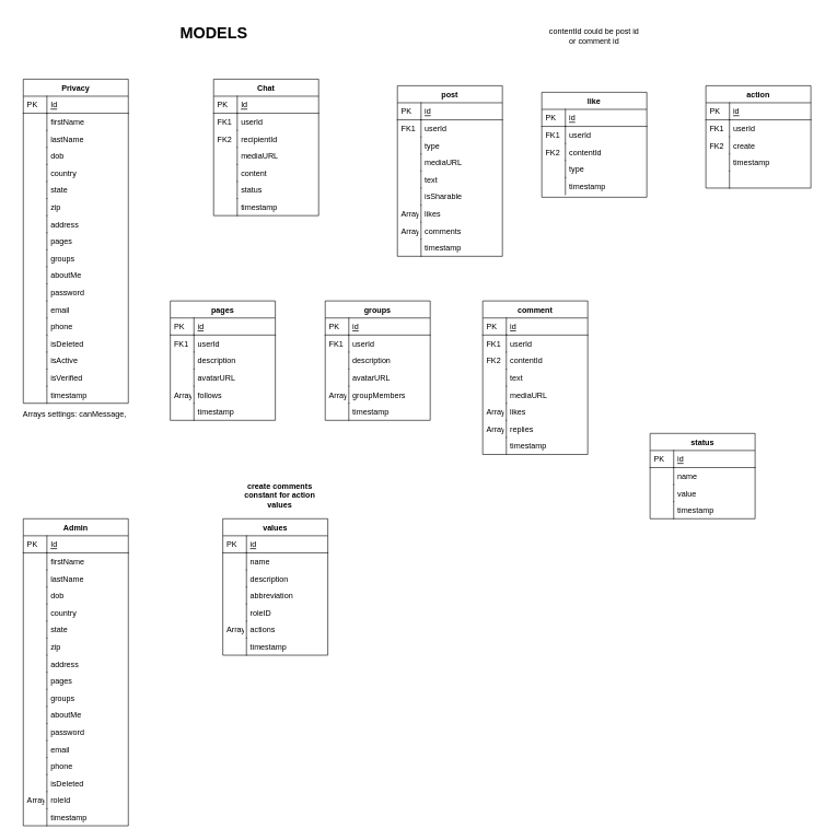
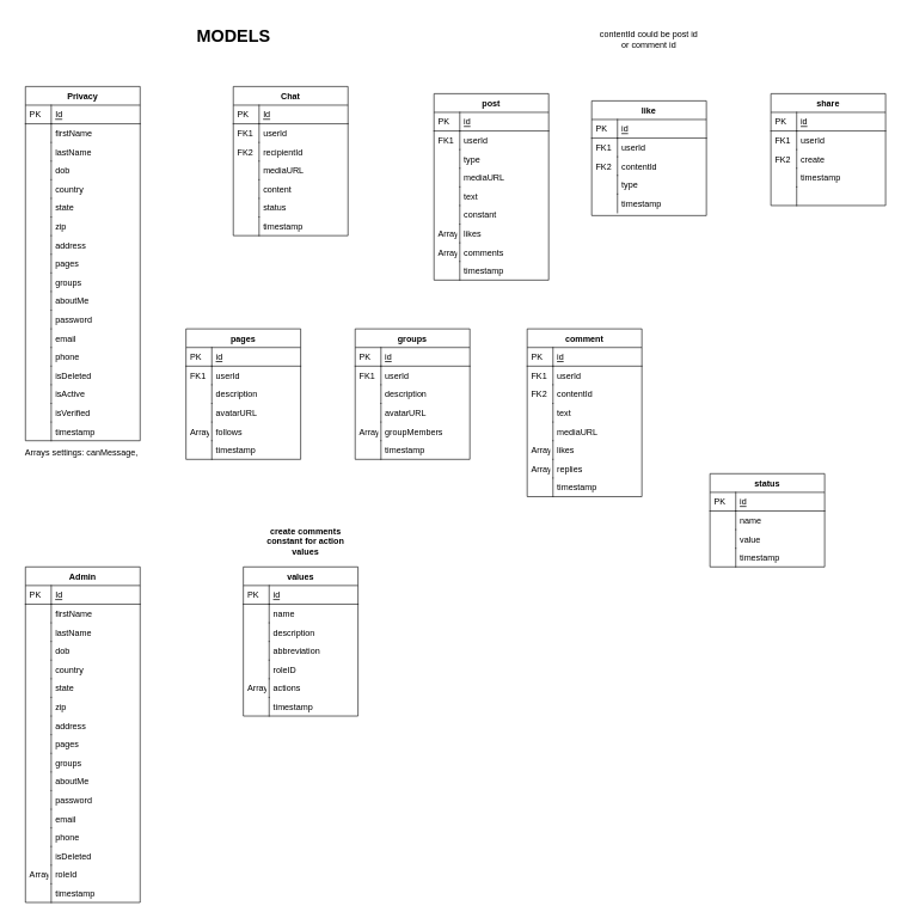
- <mxCell id="48" value="action" style="swimlane;fontStyle=1;childLayout=stackLayout;horizontal=1;startSize=26;horizontalStack=0;resizeParent=1;resizeLast=0;collapsible=1;marginBottom=0;rounded=0;shadow=0;strokeWidth=1;" parent="1" vertex="1"><mxGeometry x="1075" y="130" width="160" height="156" as="geometry"><mxRectangle x="260" y="270" width="160" height="26" as="alternateBounds" /></mxGeometry></mxCell>
+ <mxCell id="48" value="share" style="swimlane;fontStyle=1;childLayout=stackLayout;horizontal=1;startSize=26;horizontalStack=0;resizeParent=1;resizeLast=0;collapsible=1;marginBottom=0;rounded=0;shadow=0;strokeWidth=1;" parent="1" vertex="1"><mxGeometry x="1075" y="130" width="160" height="156" as="geometry"><mxRectangle x="260" y="270" width="160" height="26" as="alternateBounds" /></mxGeometry></mxCell>
- <mxCell id="29" value="isSharable" style="shape=partialRectangle;top=0;left=0;right=0;bottom=0;align=left;verticalAlign=top;fillColor=none;spacingLeft=40;spacingRight=4;overflow=hidden;rotatable=0;points=[[0,0.5],[1,0.5]];portConstraint=eastwest;dropTarget=0;rounded=0;shadow=0;strokeWidth=1;" parent="18" vertex="1"><mxGeometry y="156" width="160" height="26" as="geometry" /></mxCell>
+ <mxCell id="29" value="constant" style="shape=partialRectangle;top=0;left=0;right=0;bottom=0;align=left;verticalAlign=top;fillColor=none;spacingLeft=40;spacingRight=4;overflow=hidden;rotatable=0;points=[[0,0.5],[1,0.5]];portConstraint=eastwest;dropTarget=0;rounded=0;shadow=0;strokeWidth=1;" parent="18" vertex="1"><mxGeometry y="156" width="160" height="26" as="geometry" /></mxCell>
